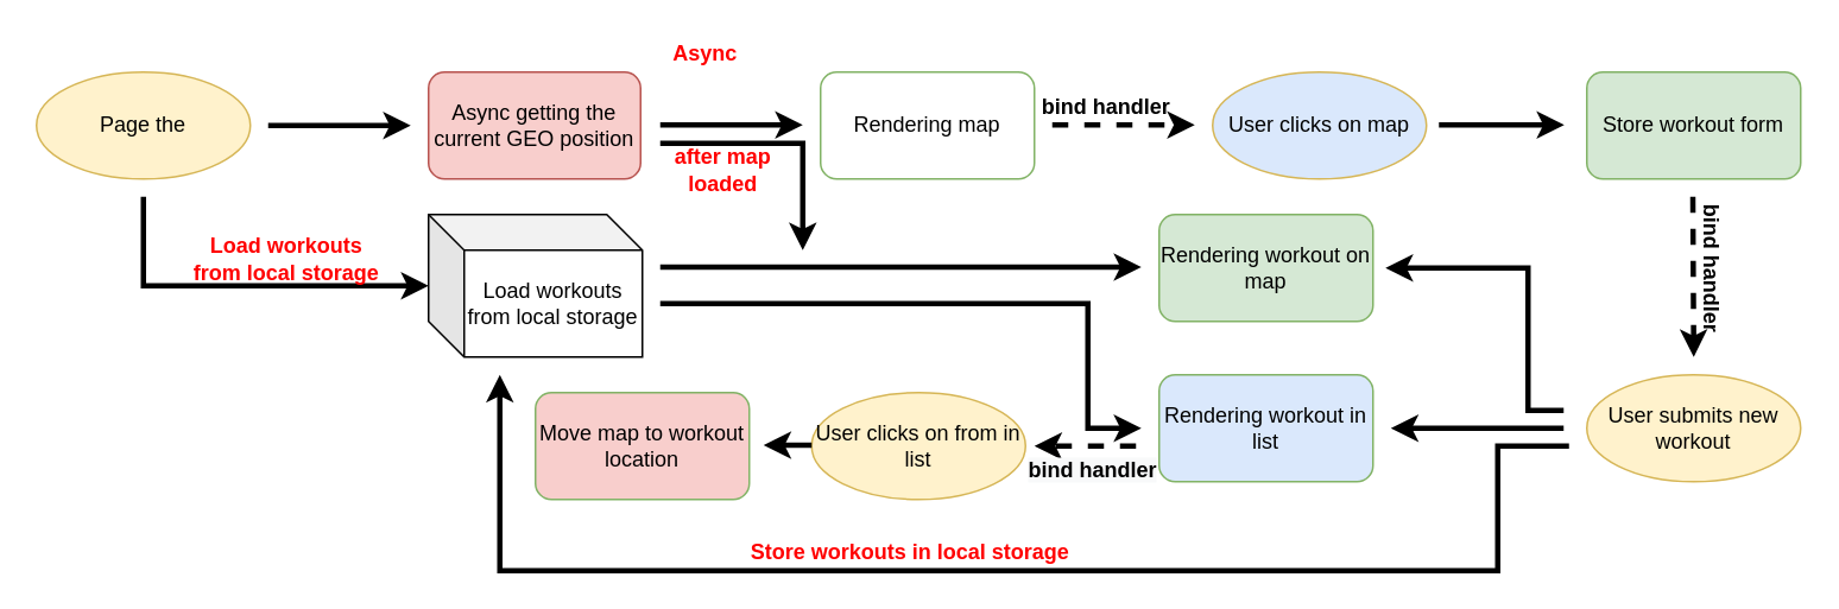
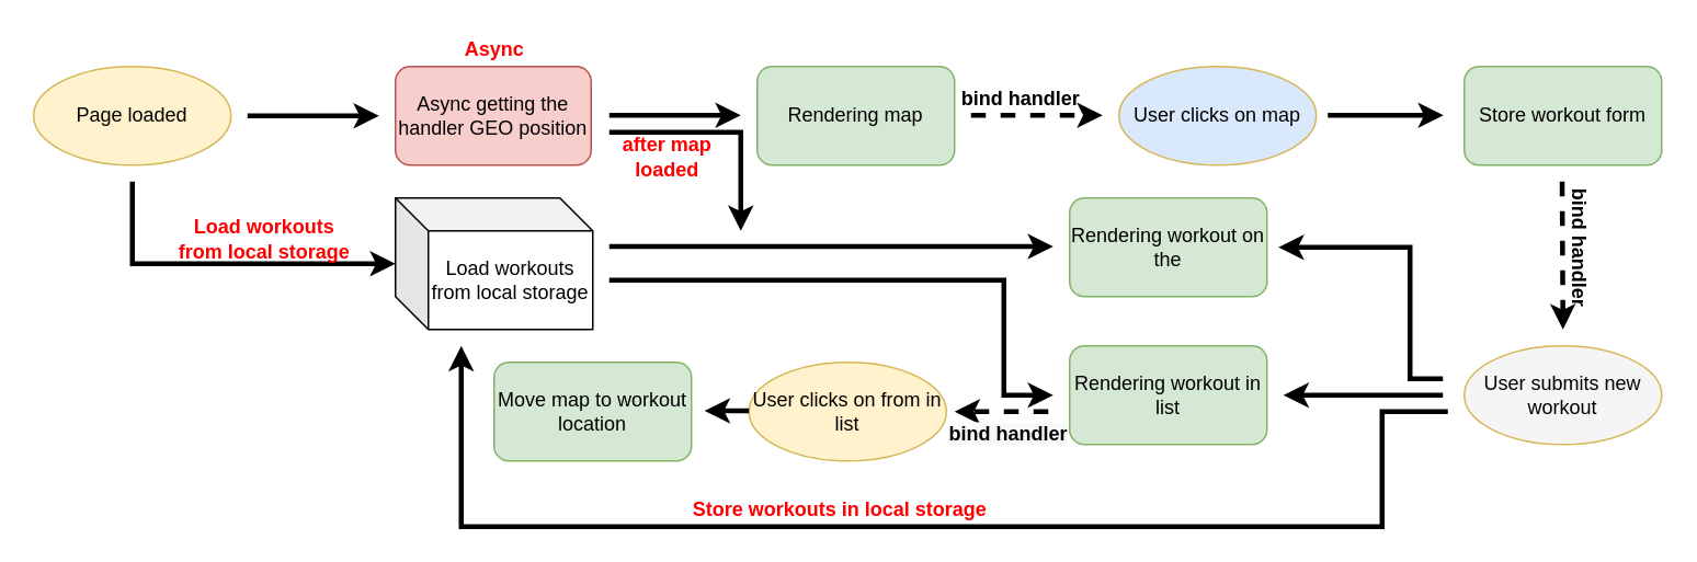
- <mxCell id="12" value="&lt;b&gt;&lt;font color=&quot;#ff0000&quot;&gt;Async&lt;/font&gt;&lt;/b&gt;" style="text;html=1;align=center;verticalAlign=middle;resizable=0;points=[];autosize=1;strokeColor=none;fillColor=none;" parent="1" vertex="1"><mxGeometry x="370" y="20" width="50" height="20" as="geometry" /></mxCell>
+ <mxCell id="12" value="&lt;b&gt;&lt;font color=&quot;#ff0000&quot;&gt;Async&lt;/font&gt;&lt;/b&gt;" style="text;html=1;align=center;verticalAlign=middle;resizable=0;points=[];autosize=1;strokeColor=none;fillColor=none;" parent="1" vertex="1"><mxGeometry x="275" y="20" width="50" height="20" as="geometry" /></mxCell>
- <mxCell id="10" value="Page the" style="ellipse;whiteSpace=wrap;html=1;fillColor=#fff2cc;strokeColor=#d6b656;" parent="1" vertex="1"><mxGeometry x="20" y="40" width="120" height="60" as="geometry" /></mxCell>
+ <mxCell id="10" value="Page loaded" style="ellipse;whiteSpace=wrap;html=1;fillColor=#fff2cc;strokeColor=#d6b656;" parent="1" vertex="1"><mxGeometry x="20" y="40" width="120" height="60" as="geometry" /></mxCell>
- <mxCell id="3" value="Async getting the current GEO position" style="rounded=1;whiteSpace=wrap;html=1;fillColor=#f8cecc;strokeColor=#b85450;" parent="1" vertex="1"><mxGeometry x="240" y="40" width="119" height="60" as="geometry" /></mxCell>
+ <mxCell id="3" value="Async getting the handler GEO position" style="rounded=1;whiteSpace=wrap;html=1;fillColor=#f8cecc;strokeColor=#b85450;" parent="1" vertex="1"><mxGeometry x="240" y="40" width="119" height="60" as="geometry" /></mxCell>
- <mxCell id="5" value="Rendering map" style="rounded=1;whiteSpace=wrap;html=1;fillColor=#ffffff;strokeColor=#82b366;" parent="1" vertex="1"><mxGeometry x="460" y="40" width="120" height="60" as="geometry" /></mxCell>
+ <mxCell id="5" value="Rendering map" style="rounded=1;whiteSpace=wrap;html=1;fillColor=#d5e8d4;strokeColor=#82b366;" parent="1" vertex="1"><mxGeometry x="460" y="40" width="120" height="60" as="geometry" /></mxCell>
- <mxCell id="18" value="Rendering workout on map" style="rounded=1;whiteSpace=wrap;html=1;fillColor=#d5e8d4;strokeColor=#82b366;" parent="1" vertex="1"><mxGeometry x="650" y="120" width="120" height="60" as="geometry" /></mxCell>
+ <mxCell id="18" value="Rendering workout on the" style="rounded=1;whiteSpace=wrap;html=1;fillColor=#d5e8d4;strokeColor=#82b366;" parent="1" vertex="1"><mxGeometry x="650" y="120" width="120" height="60" as="geometry" /></mxCell>
- <mxCell id="19" value="Rendering workout in list" style="rounded=1;whiteSpace=wrap;html=1;fillColor=#dae8fc;strokeColor=#82b366;" parent="1" vertex="1"><mxGeometry x="650" y="210" width="120" height="60" as="geometry" /></mxCell>
+ <mxCell id="19" value="Rendering workout in list" style="rounded=1;whiteSpace=wrap;html=1;fillColor=#d5e8d4;strokeColor=#82b366;" parent="1" vertex="1"><mxGeometry x="650" y="210" width="120" height="60" as="geometry" /></mxCell>
- <mxCell id="15" value="User submits new workout" style="ellipse;whiteSpace=wrap;html=1;fillColor=#fff2cc;strokeColor=#d6b656;" parent="1" vertex="1"><mxGeometry x="890" y="210" width="120" height="60" as="geometry" /></mxCell>
+ <mxCell id="15" value="User submits new workout" style="ellipse;whiteSpace=wrap;html=1;fillColor=#f5f5f5;strokeColor=#d6b656;" parent="1" vertex="1"><mxGeometry x="890" y="210" width="120" height="60" as="geometry" /></mxCell>
- <mxCell id="31" value="Move map to workout location" style="rounded=1;whiteSpace=wrap;html=1;fillColor=#f8cecc;strokeColor=#82b366;" parent="1" vertex="1"><mxGeometry x="300" y="220" width="120" height="60" as="geometry" /></mxCell>
+ <mxCell id="31" value="Move map to workout location" style="rounded=1;whiteSpace=wrap;html=1;fillColor=#d5e8d4;strokeColor=#82b366;" parent="1" vertex="1"><mxGeometry x="300" y="220" width="120" height="60" as="geometry" /></mxCell>
